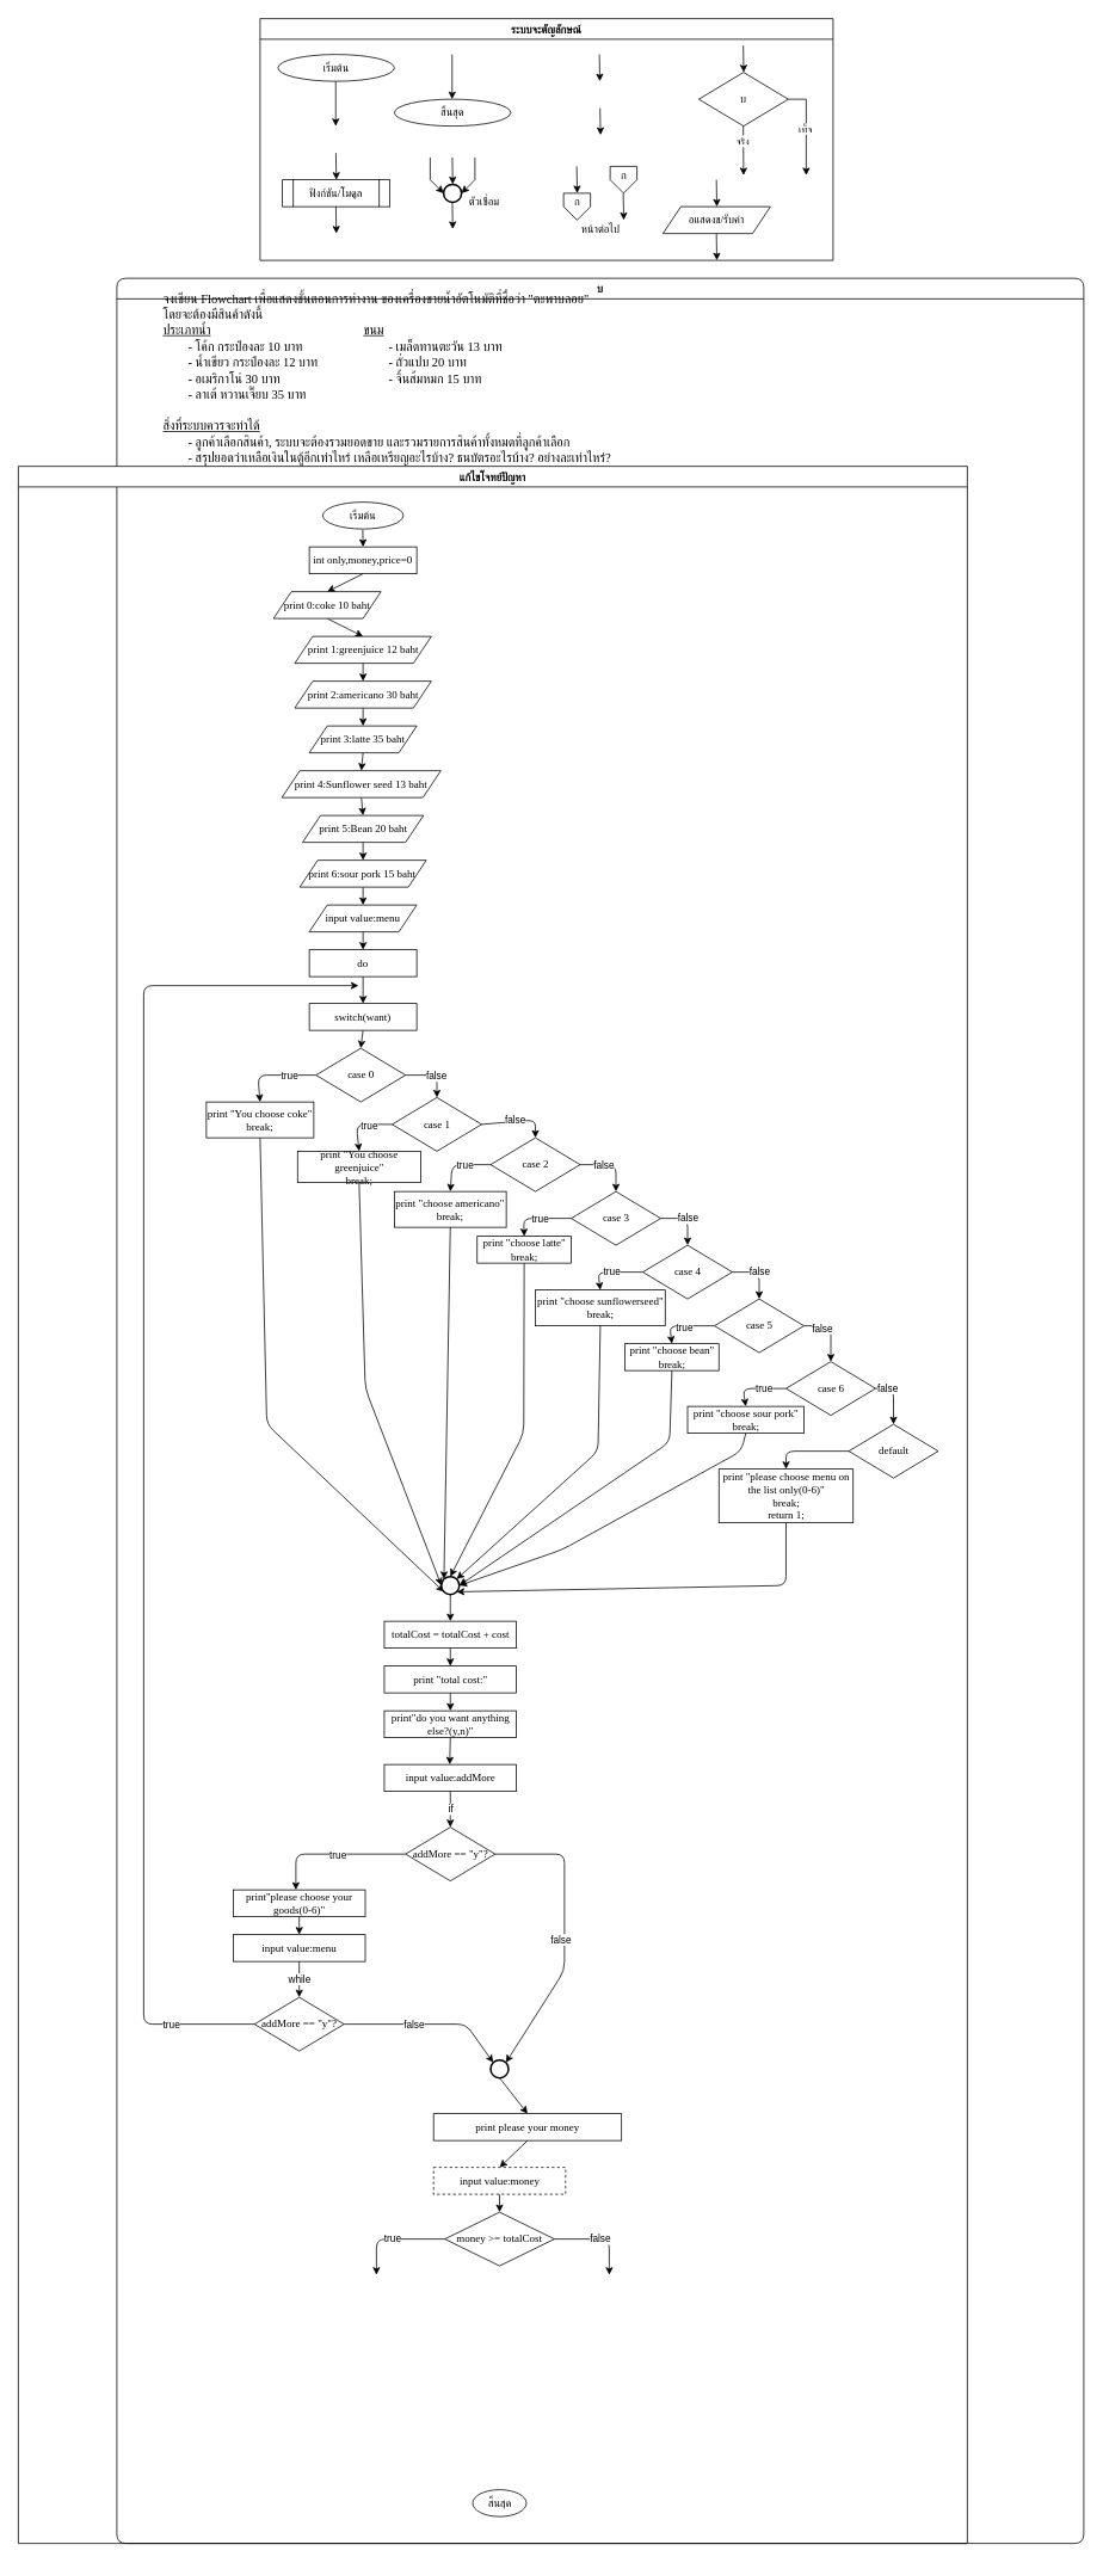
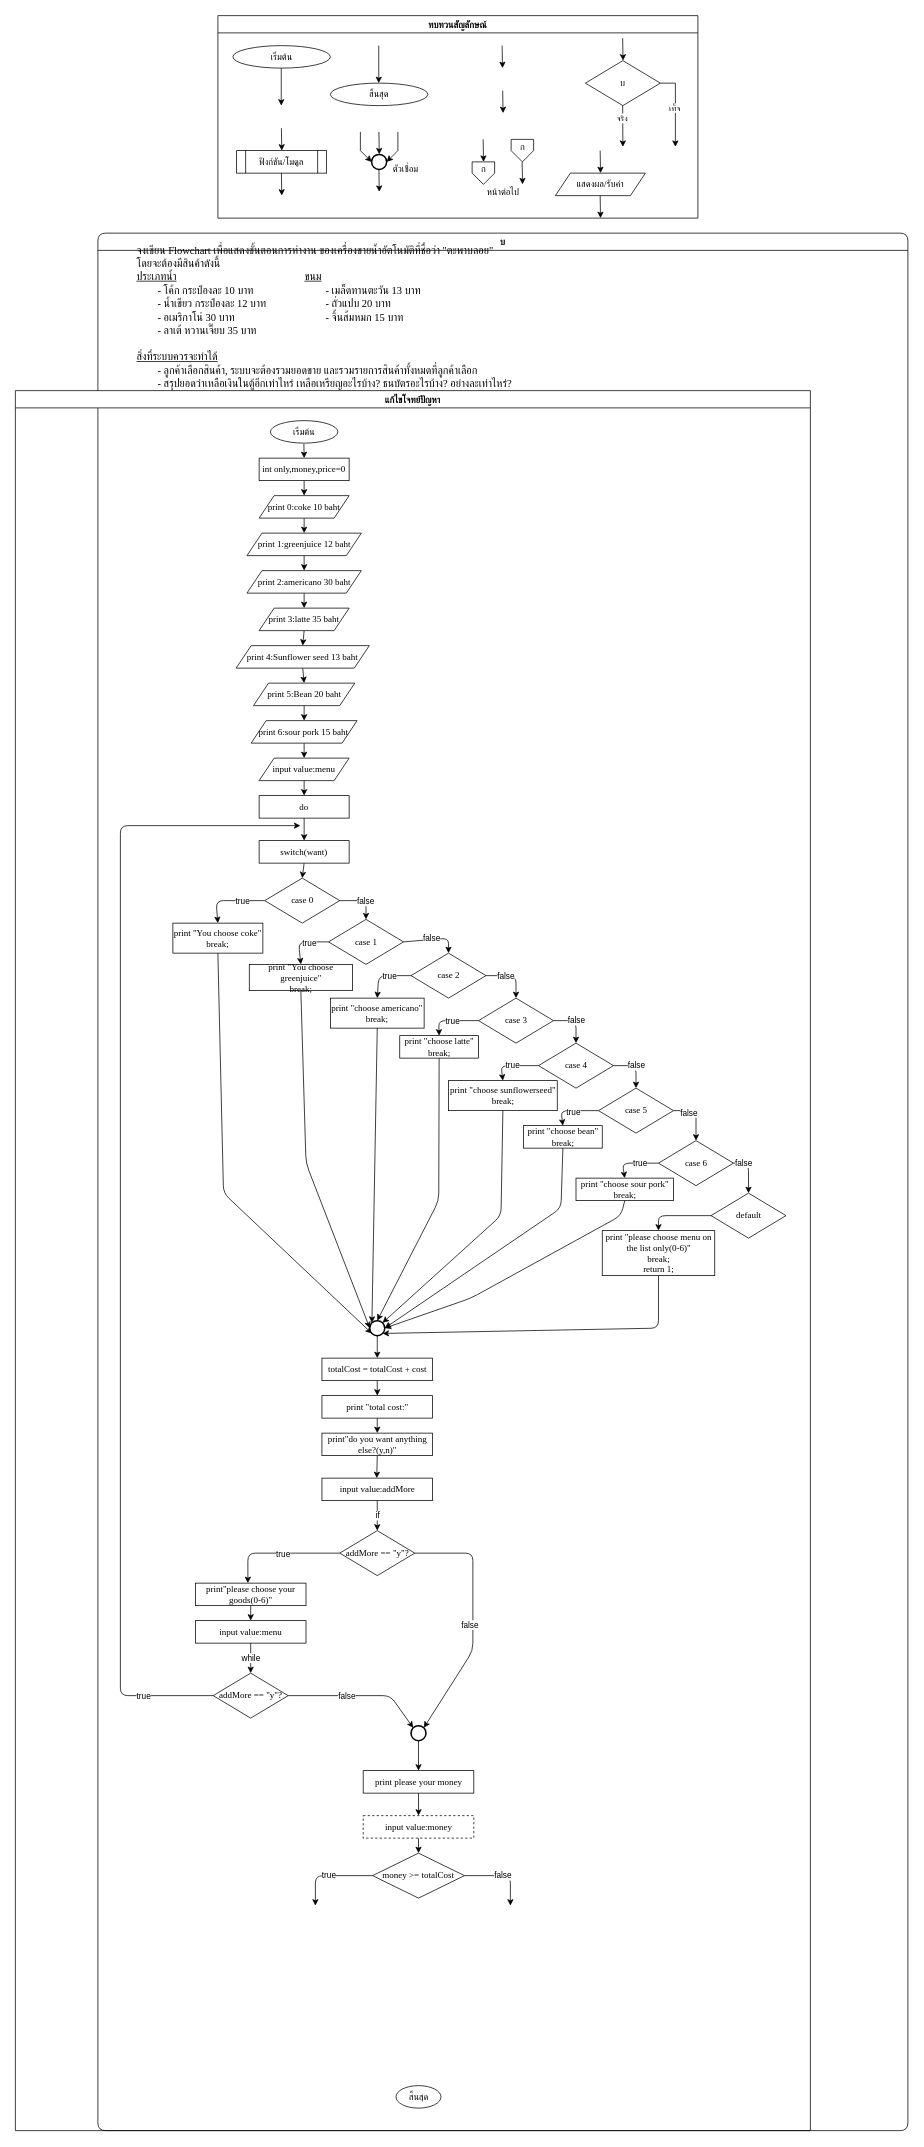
- <mxCell id="2" value="ระบบจะตัญลักษณ์" style="swimlane;fontFamily=Sarabun;fontSource=https%3A%2F%2Ffonts.googleapis.com%2Fcss%3Ffamily%3DSarabun;" parent="1" vertex="1"><mxGeometry x="290" y="20" width="640" height="270" as="geometry" /></mxCell>
+ <mxCell id="2" value="ทบทวนสัญลักษณ์" style="swimlane;fontFamily=Sarabun;fontSource=https%3A%2F%2Ffonts.googleapis.com%2Fcss%3Ffamily%3DSarabun;" parent="1" vertex="1"><mxGeometry x="290" y="20" width="640" height="270" as="geometry" /></mxCell>
- <mxCell id="31" value="อแสดงข/รับค่า" style="shape=parallelogram;perimeter=parallelogramPerimeter;whiteSpace=wrap;html=1;fixedSize=1;fontFamily=Sarabun;fontSource=https%3A%2F%2Ffonts.googleapis.com%2Fcss%3Ffamily%3DSarabun;" parent="2" vertex="1"><mxGeometry x="450" y="210" width="120" height="30" as="geometry" /></mxCell>
+ <mxCell id="31" value="แสดงผล/รับค่า" style="shape=parallelogram;perimeter=parallelogramPerimeter;whiteSpace=wrap;html=1;fixedSize=1;fontFamily=Sarabun;fontSource=https%3A%2F%2Ffonts.googleapis.com%2Fcss%3Ffamily%3DSarabun;" parent="2" vertex="1"><mxGeometry x="450" y="210" width="120" height="30" as="geometry" /></mxCell>
- <mxCell id="41" value="print 0:coke 10 baht" style="shape=parallelogram;perimeter=parallelogramPerimeter;whiteSpace=wrap;html=1;fixedSize=1;fontFamily=Sarabun;fontSource=https%3A%2F%2Ffonts.googleapis.com%2Fcss%3Ffamily%3DSarabun;" parent="36" vertex="1"><mxGeometry x="285" y="140" width="120" height="30" as="geometry" /></mxCell>
+ <mxCell id="41" value="print 0:coke 10 baht" style="shape=parallelogram;perimeter=parallelogramPerimeter;whiteSpace=wrap;html=1;fixedSize=1;fontFamily=Sarabun;fontSource=https%3A%2F%2Ffonts.googleapis.com%2Fcss%3Ffamily%3DSarabun;" parent="36" vertex="1"><mxGeometry x="325" y="140" width="120" height="30" as="geometry" /></mxCell>
- <mxCell id="139" value="print please your money" style="rounded=0;whiteSpace=wrap;html=1;fontFamily=Sarabun;fontSource=https%3A%2F%2Ffonts.googleapis.com%2Fcss%3Ffamily%3DSarabun;" vertex="1" parent="36"><mxGeometry x="463.75" y="1840" width="210" height="30" as="geometry" /></mxCell>
+ <mxCell id="139" value="print please your money" style="rounded=0;whiteSpace=wrap;html=1;fontFamily=Sarabun;fontSource=https%3A%2F%2Ffonts.googleapis.com%2Fcss%3Ffamily%3DSarabun;" vertex="1" parent="36"><mxGeometry x="463.75" y="1840" width="147.5" height="30" as="geometry" /></mxCell>
